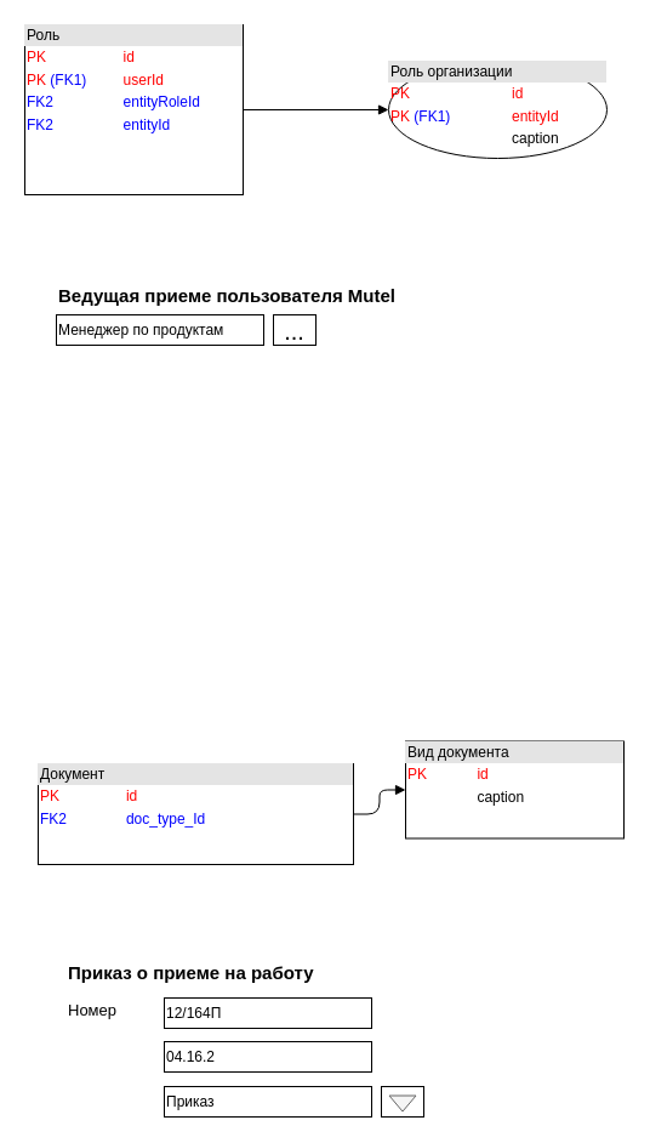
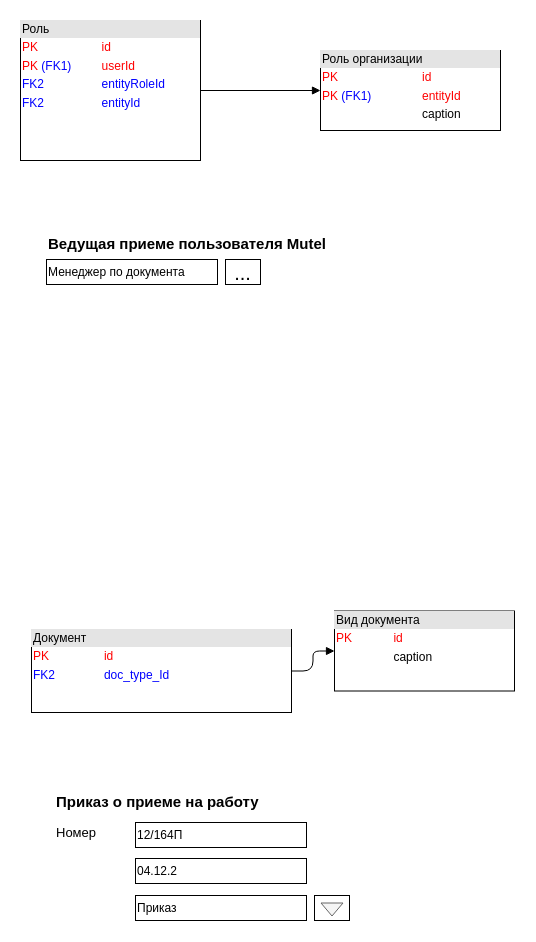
- <mxCell id="4" value="&lt;div style=&quot;box-sizing: border-box ; width: 100% ; background: #e4e4e4 ; padding: 2px&quot;&gt;Роль организации&lt;/div&gt;&lt;table style=&quot;width: 100% ; font-size: 1em&quot; cellpadding=&quot;2&quot; cellspacing=&quot;0&quot;&gt;&lt;tbody&gt;&lt;tr&gt;&lt;td&gt;&lt;font color=&quot;#ff0000&quot;&gt;PK&lt;/font&gt;&lt;/td&gt;&lt;td&gt;&lt;font color=&quot;#ff0000&quot;&gt;id&lt;/font&gt;&lt;/td&gt;&lt;/tr&gt;&lt;tr&gt;&lt;td&gt;&lt;font color=&quot;#ff0000&quot;&gt;PK &lt;/font&gt;&lt;font color=&quot;#0000ff&quot;&gt;(FK1)&lt;/font&gt;&lt;/td&gt;&lt;td&gt;&lt;font color=&quot;#ff0000&quot;&gt;entityId&lt;/font&gt;&lt;br&gt;&lt;/td&gt;&lt;/tr&gt;&lt;tr&gt;&lt;td&gt;&lt;br&gt;&lt;/td&gt;&lt;td&gt;caption&lt;/td&gt;&lt;/tr&gt;&lt;/tbody&gt;&lt;/table&gt;" style="ellipse;verticalAlign=top;align=left;overflow=fill;html=1;" vertex="1" parent="1"><mxGeometry x="320" y="50" width="180" height="80" as="geometry" /></mxCell>
+ <mxCell id="4" value="&lt;div style=&quot;box-sizing: border-box ; width: 100% ; background: #e4e4e4 ; padding: 2px&quot;&gt;Роль организации&lt;/div&gt;&lt;table style=&quot;width: 100% ; font-size: 1em&quot; cellpadding=&quot;2&quot; cellspacing=&quot;0&quot;&gt;&lt;tbody&gt;&lt;tr&gt;&lt;td&gt;&lt;font color=&quot;#ff0000&quot;&gt;PK&lt;/font&gt;&lt;/td&gt;&lt;td&gt;&lt;font color=&quot;#ff0000&quot;&gt;id&lt;/font&gt;&lt;/td&gt;&lt;/tr&gt;&lt;tr&gt;&lt;td&gt;&lt;font color=&quot;#ff0000&quot;&gt;PK &lt;/font&gt;&lt;font color=&quot;#0000ff&quot;&gt;(FK1)&lt;/font&gt;&lt;/td&gt;&lt;td&gt;&lt;font color=&quot;#ff0000&quot;&gt;entityId&lt;/font&gt;&lt;br&gt;&lt;/td&gt;&lt;/tr&gt;&lt;tr&gt;&lt;td&gt;&lt;br&gt;&lt;/td&gt;&lt;td&gt;caption&lt;/td&gt;&lt;/tr&gt;&lt;/tbody&gt;&lt;/table&gt;" style="verticalAlign=top;align=left;overflow=fill;html=1;" vertex="1" parent="1"><mxGeometry x="320" y="50" width="180" height="80" as="geometry" /></mxCell>
- <mxCell id="11" value="Менеджер по продуктам" style="rounded=0;whiteSpace=wrap;html=1;align=left;" vertex="1" parent="1"><mxGeometry x="46" y="259" width="171" height="25" as="geometry" /></mxCell>
+ <mxCell id="11" value="Менеджер по документа" style="rounded=0;whiteSpace=wrap;html=1;align=left;" vertex="1" parent="1"><mxGeometry x="46" y="259" width="171" height="25" as="geometry" /></mxCell>
- <mxCell id="18" value="04.16.2" style="rounded=0;whiteSpace=wrap;html=1;align=left;" vertex="1" parent="1"><mxGeometry x="135" y="858" width="171" height="25" as="geometry" /></mxCell>
+ <mxCell id="18" value="04.12.2" style="rounded=0;whiteSpace=wrap;html=1;align=left;" vertex="1" parent="1"><mxGeometry x="135" y="858" width="171" height="25" as="geometry" /></mxCell>
